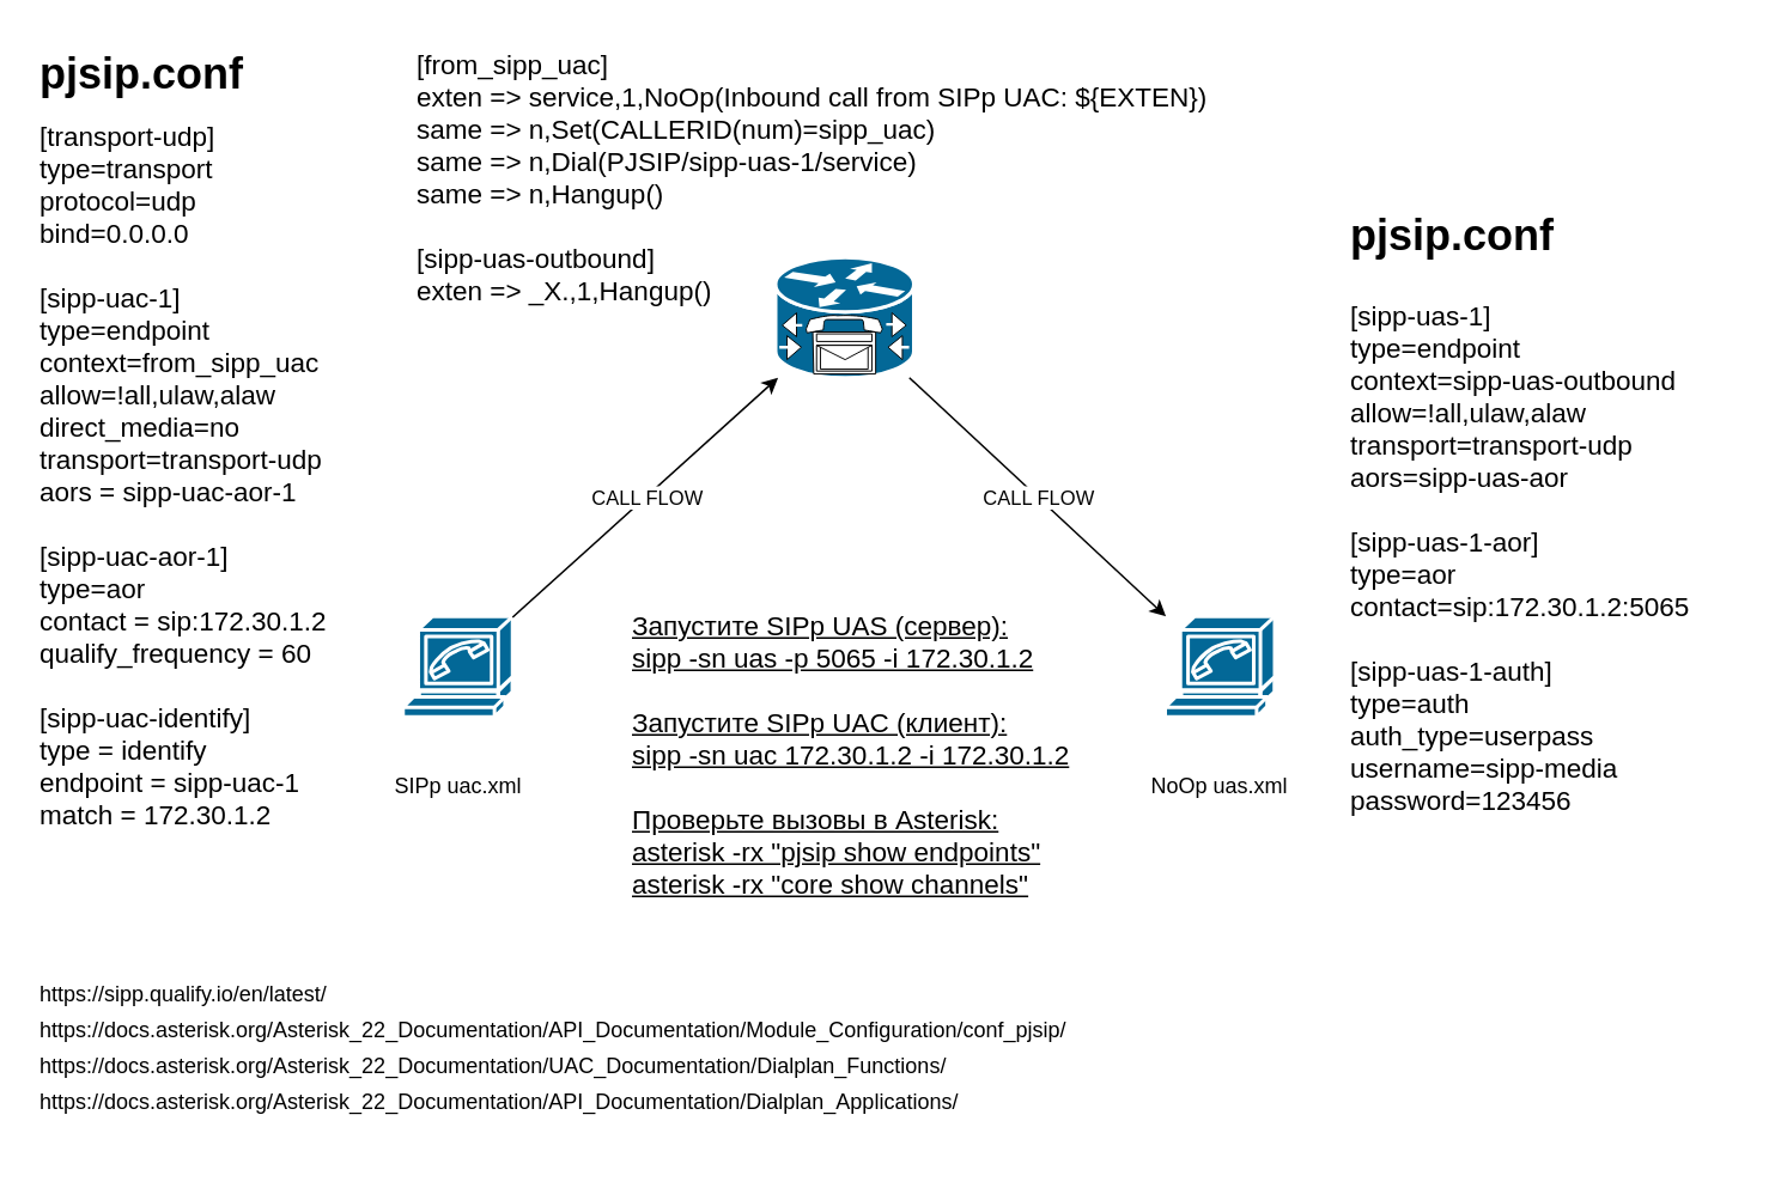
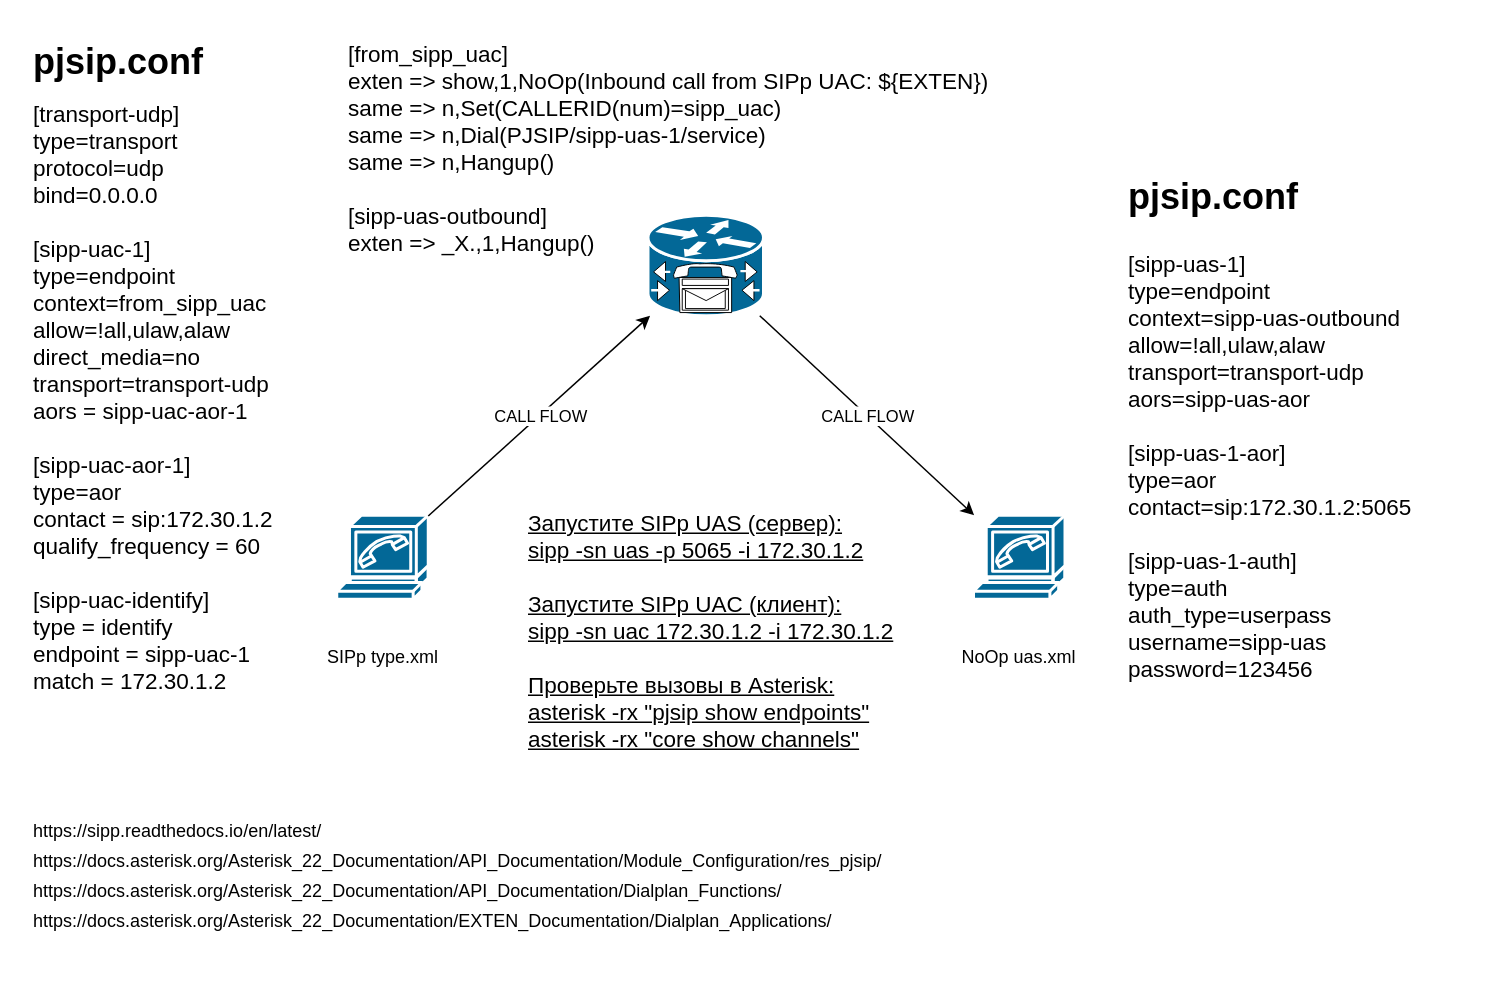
- <mxCell id="11" value="[from_sipp_uac]&lt;br&gt;exten =&amp;gt; service,1,NoOp(Inbound call from SIPp UAC: ${EXTEN})&lt;br&gt;same =&amp;gt; n,Set(CALLERID(num)=sipp_uac)&lt;br&gt;same =&amp;gt; n,Dial(PJSIP/sipp-uas-1/service)&amp;nbsp;&lt;br&gt;same =&amp;gt; n,Hangup()&lt;br&gt;&lt;br&gt;[sipp-uas-outbound]&lt;br&gt;exten =&amp;gt; _X.,1,Hangup()&lt;br&gt;&lt;div&gt;&lt;br&gt;&lt;/div&gt;" style="text;html=1;whiteSpace=wrap;overflow=hidden;rounded=0;fontSize=15;" parent="1" vertex="1"><mxGeometry x="230" y="20" width="460.5" height="170" as="geometry" /></mxCell>
+ <mxCell id="11" value="[from_sipp_uac]&lt;br&gt;exten =&amp;gt; show,1,NoOp(Inbound call from SIPp UAC: ${EXTEN})&lt;br&gt;same =&amp;gt; n,Set(CALLERID(num)=sipp_uac)&lt;br&gt;same =&amp;gt; n,Dial(PJSIP/sipp-uas-1/service)&amp;nbsp;&lt;br&gt;same =&amp;gt; n,Hangup()&lt;br&gt;&lt;br&gt;[sipp-uas-outbound]&lt;br&gt;exten =&amp;gt; _X.,1,Hangup()&lt;br&gt;&lt;div&gt;&lt;br&gt;&lt;/div&gt;" style="text;html=1;whiteSpace=wrap;overflow=hidden;rounded=0;fontSize=15;" parent="1" vertex="1"><mxGeometry x="230" y="20" width="460.5" height="170" as="geometry" /></mxCell>
- <mxCell id="13" value="[sipp-uas-1]&lt;br&gt;type=endpoint&lt;br&gt;context=sipp-uas-outbound&lt;br&gt;allow=!all,ulaw,alaw&lt;br&gt;transport=transport-udp&lt;br&gt;aors=sipp-uas-aor&lt;br&gt;&lt;br&gt;[sipp-uas-1-aor]&lt;br&gt;type=aor&lt;br&gt;contact=sip:172.30.1.2:5065&amp;nbsp;&lt;br&gt;&lt;br&gt;[sipp-uas-1-auth]&lt;br&gt;type=auth&lt;br&gt;auth_type=userpass&lt;br&gt;username=sipp-media&lt;br&gt;password=123456&amp;nbsp;&amp;nbsp;&lt;div&gt;&lt;br&gt;&lt;/div&gt;" style="text;html=1;whiteSpace=wrap;overflow=hidden;rounded=0;fontSize=15;" parent="1" vertex="1"><mxGeometry x="750" y="160" width="220" height="327" as="geometry" /></mxCell>
+ <mxCell id="13" value="[sipp-uas-1]&lt;br&gt;type=endpoint&lt;br&gt;context=sipp-uas-outbound&lt;br&gt;allow=!all,ulaw,alaw&lt;br&gt;transport=transport-udp&lt;br&gt;aors=sipp-uas-aor&lt;br&gt;&lt;br&gt;[sipp-uas-1-aor]&lt;br&gt;type=aor&lt;br&gt;contact=sip:172.30.1.2:5065&amp;nbsp;&lt;br&gt;&lt;br&gt;[sipp-uas-1-auth]&lt;br&gt;type=auth&lt;br&gt;auth_type=userpass&lt;br&gt;username=sipp-uas&lt;br&gt;password=123456&amp;nbsp;&amp;nbsp;&lt;div&gt;&lt;br&gt;&lt;/div&gt;" style="text;html=1;whiteSpace=wrap;overflow=hidden;rounded=0;fontSize=15;" parent="1" vertex="1"><mxGeometry x="750" y="160" width="220" height="327" as="geometry" /></mxCell>
- <mxCell id="2" value="SIPp uac.xml" style="text;strokeColor=none;align=center;fillColor=none;html=1;verticalAlign=middle;whiteSpace=wrap;rounded=0;" parent="1" vertex="1"><mxGeometry x="199.5" y="423" width="110" height="30" as="geometry" /></mxCell>
+ <mxCell id="2" value="SIPp type.xml" style="text;strokeColor=none;align=center;fillColor=none;html=1;verticalAlign=middle;whiteSpace=wrap;rounded=0;" parent="1" vertex="1"><mxGeometry x="199.5" y="423" width="110" height="30" as="geometry" /></mxCell>
- <mxCell id="20" value="https://sipp.qualify.io/en/latest/" style="text;whiteSpace=wrap;" vertex="1" parent="1"><mxGeometry x="20" y="540" width="230" height="40" as="geometry" /></mxCell>
+ <mxCell id="20" value="https://sipp.readthedocs.io/en/latest/" style="text;whiteSpace=wrap;" vertex="1" parent="1"><mxGeometry x="20" y="540" width="230" height="40" as="geometry" /></mxCell>
- <mxCell id="17" value="https://docs.asterisk.org/Asterisk_22_Documentation/API_Documentation/Module_Configuration/conf_pjsip/" style="text;whiteSpace=wrap;" vertex="1" parent="1"><mxGeometry x="20" y="560" width="650" height="50" as="geometry" /></mxCell>
+ <mxCell id="17" value="https://docs.asterisk.org/Asterisk_22_Documentation/API_Documentation/Module_Configuration/res_pjsip/" style="text;whiteSpace=wrap;" vertex="1" parent="1"><mxGeometry x="20" y="560" width="650" height="50" as="geometry" /></mxCell>
- <mxCell id="18" value="https://docs.asterisk.org/Asterisk_22_Documentation/UAC_Documentation/Dialplan_Functions/" style="text;whiteSpace=wrap;" vertex="1" parent="1"><mxGeometry x="20" y="580" width="530" height="40" as="geometry" /></mxCell>
+ <mxCell id="18" value="https://docs.asterisk.org/Asterisk_22_Documentation/API_Documentation/Dialplan_Functions/" style="text;whiteSpace=wrap;" vertex="1" parent="1"><mxGeometry x="20" y="580" width="530" height="40" as="geometry" /></mxCell>
- <mxCell id="19" value="https://docs.asterisk.org/Asterisk_22_Documentation/API_Documentation/Dialplan_Applications/" style="text;whiteSpace=wrap;" vertex="1" parent="1"><mxGeometry x="20" y="600" width="560" height="40" as="geometry" /></mxCell>
+ <mxCell id="19" value="https://docs.asterisk.org/Asterisk_22_Documentation/EXTEN_Documentation/Dialplan_Applications/" style="text;whiteSpace=wrap;" vertex="1" parent="1"><mxGeometry x="20" y="600" width="560" height="40" as="geometry" /></mxCell>
